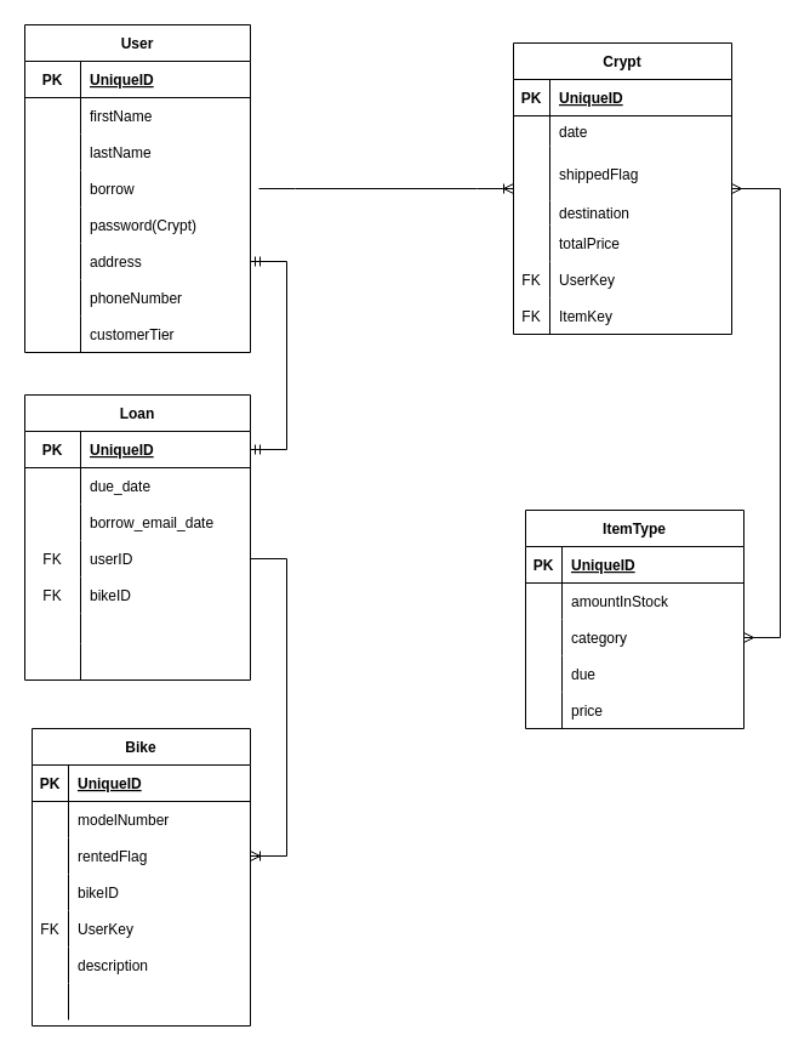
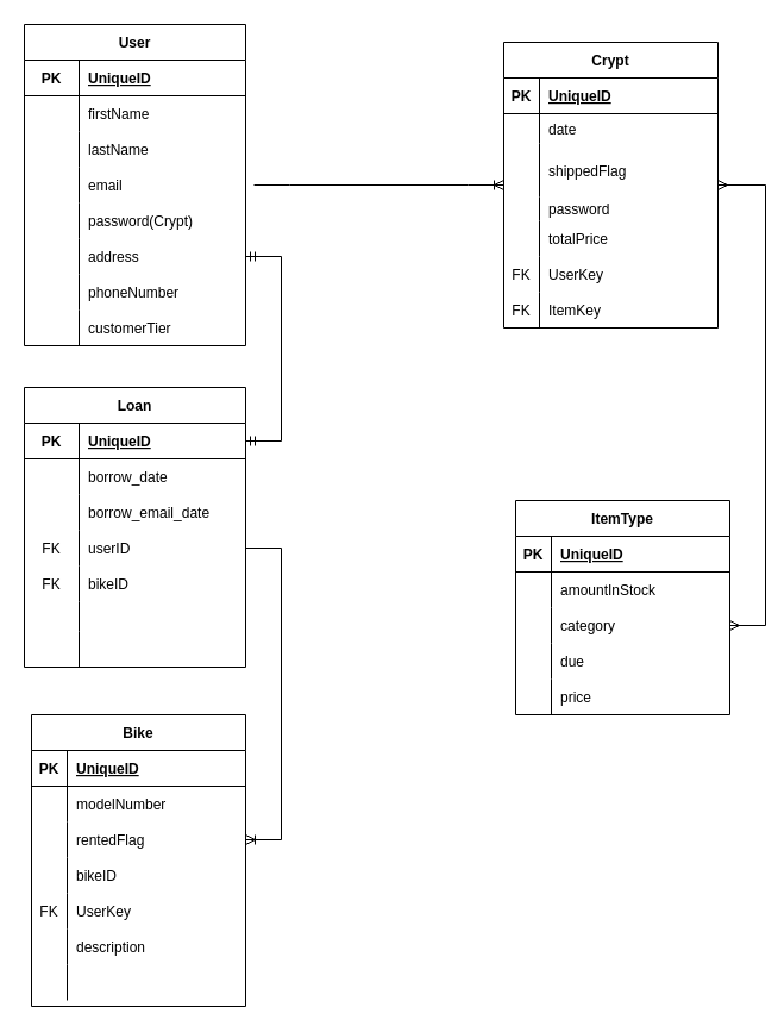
- <mxCell id="14" value="borrow" style="shape=partialRectangle;connectable=0;fillColor=none;top=0;left=0;bottom=0;right=0;align=left;spacingLeft=6;overflow=hidden;" parent="12" vertex="1"><mxGeometry x="46" width="140" height="30" as="geometry"><mxRectangle width="140" height="30" as="alternateBounds" /></mxGeometry></mxCell>
+ <mxCell id="14" value="email" style="shape=partialRectangle;connectable=0;fillColor=none;top=0;left=0;bottom=0;right=0;align=left;spacingLeft=6;overflow=hidden;" parent="12" vertex="1"><mxGeometry x="46" width="140" height="30" as="geometry"><mxRectangle width="140" height="30" as="alternateBounds" /></mxGeometry></mxCell>
- <mxCell id="41" value="destination" style="shape=partialRectangle;connectable=0;fillColor=none;top=0;left=0;bottom=0;right=0;align=left;spacingLeft=6;overflow=hidden;" parent="39" vertex="1"><mxGeometry x="30" width="150" height="20" as="geometry"><mxRectangle width="150" height="20" as="alternateBounds" /></mxGeometry></mxCell>
+ <mxCell id="41" value="password" style="shape=partialRectangle;connectable=0;fillColor=none;top=0;left=0;bottom=0;right=0;align=left;spacingLeft=6;overflow=hidden;" parent="39" vertex="1"><mxGeometry x="30" width="150" height="20" as="geometry"><mxRectangle width="150" height="20" as="alternateBounds" /></mxGeometry></mxCell>
- <mxCell id="98" value="due_date" style="shape=partialRectangle;connectable=0;fillColor=none;top=0;left=0;bottom=0;right=0;align=left;spacingLeft=6;overflow=hidden;" vertex="1" parent="96"><mxGeometry x="46" width="140" height="30" as="geometry"><mxRectangle width="140" height="30" as="alternateBounds" /></mxGeometry></mxCell>
+ <mxCell id="98" value="borrow_date" style="shape=partialRectangle;connectable=0;fillColor=none;top=0;left=0;bottom=0;right=0;align=left;spacingLeft=6;overflow=hidden;" vertex="1" parent="96"><mxGeometry x="46" width="140" height="30" as="geometry"><mxRectangle width="140" height="30" as="alternateBounds" /></mxGeometry></mxCell>
